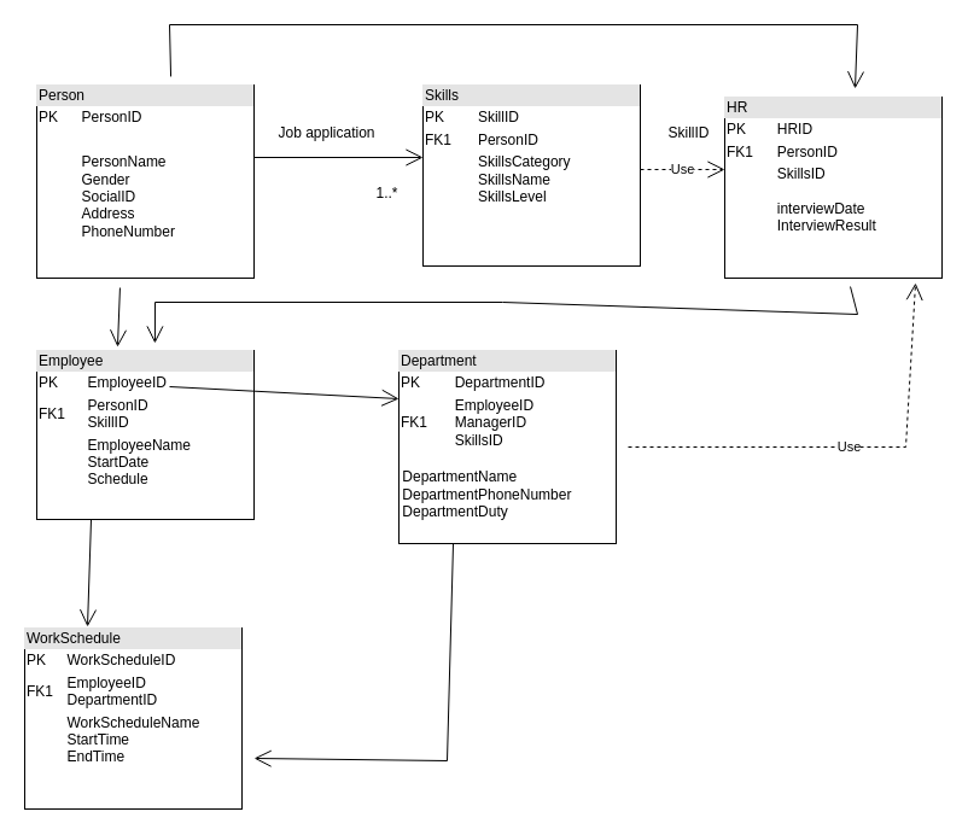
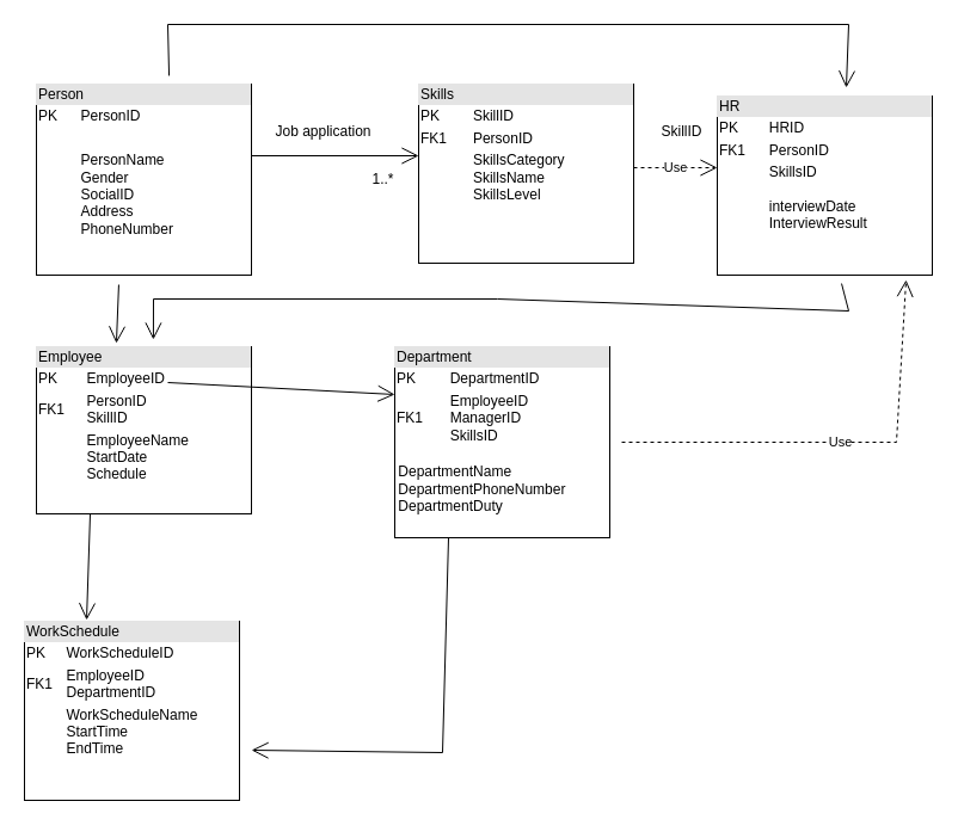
- <mxCell id="17" value="1..*" style="text;html=1;align=center;verticalAlign=middle;resizable=0;points=[];autosize=1;strokeColor=none;fillColor=none;" vertex="1" parent="1"><mxGeometry x="305" y="150" width="30" height="20" as="geometry" /></mxCell>
+ <mxCell id="17" value="1..*" style="text;html=1;align=center;verticalAlign=middle;resizable=0;points=[];autosize=1;strokeColor=none;fillColor=none;" vertex="1" parent="1"><mxGeometry x="305" y="140" width="30" height="20" as="geometry" /></mxCell>
